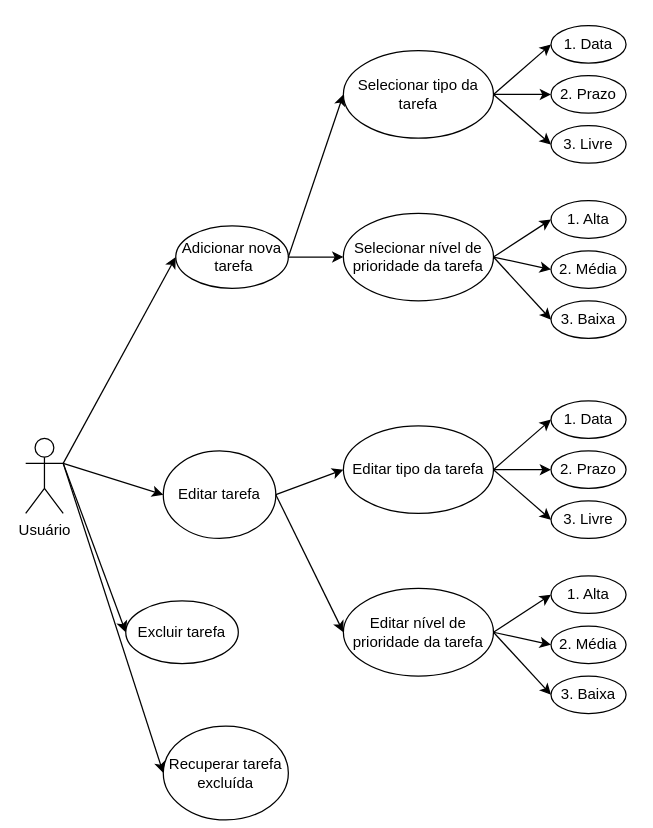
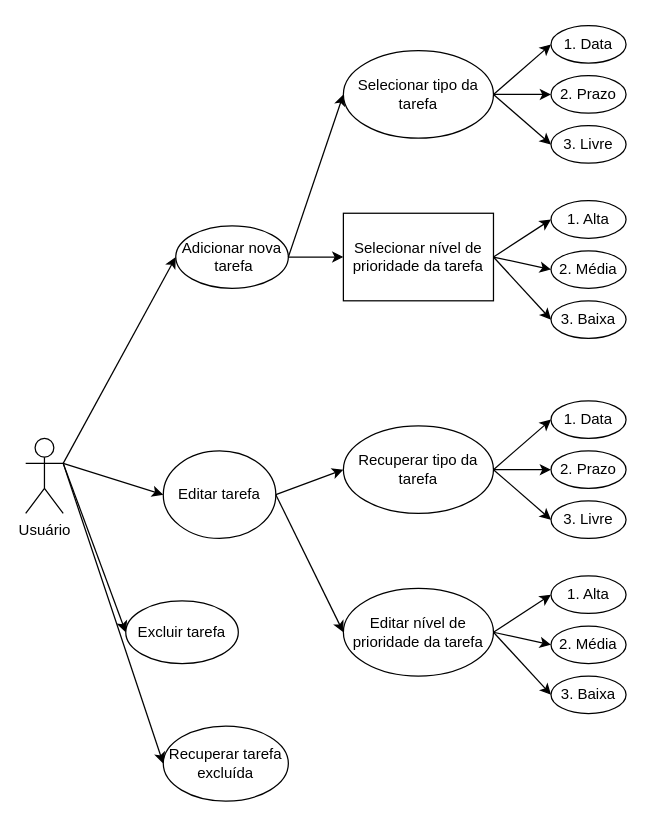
- <mxCell id="16" value="Selecionar nível de prioridade da tarefa" style="ellipse;whiteSpace=wrap;html=1;" vertex="1" parent="1"><mxGeometry x="274" y="170" width="120" height="70" as="geometry" /></mxCell>
+ <mxCell id="16" value="Selecionar nível de prioridade da tarefa" style="whiteSpace=wrap;html=1;rounded=0;" vertex="1" parent="1"><mxGeometry x="274" y="170" width="120" height="70" as="geometry" /></mxCell>
- <mxCell id="23" value="&lt;div&gt;Editar tipo da tarefa&lt;br&gt;&lt;/div&gt;" style="ellipse;whiteSpace=wrap;html=1;" vertex="1" parent="1"><mxGeometry x="274" y="340" width="120" height="70" as="geometry" /></mxCell>
+ <mxCell id="23" value="&lt;div&gt;Recuperar tipo da tarefa&lt;br&gt;&lt;/div&gt;" style="ellipse;whiteSpace=wrap;html=1;" vertex="1" parent="1"><mxGeometry x="274" y="340" width="120" height="70" as="geometry" /></mxCell>
- <mxCell id="41" value="Recuperar tarefa excluída" style="ellipse;whiteSpace=wrap;html=1;" vertex="1" parent="1"><mxGeometry x="130" y="580" width="100" height="75" as="geometry" /></mxCell>
+ <mxCell id="41" value="Recuperar tarefa excluída" style="ellipse;whiteSpace=wrap;html=1;" vertex="1" parent="1"><mxGeometry x="130" y="580" width="100" height="60" as="geometry" /></mxCell>
